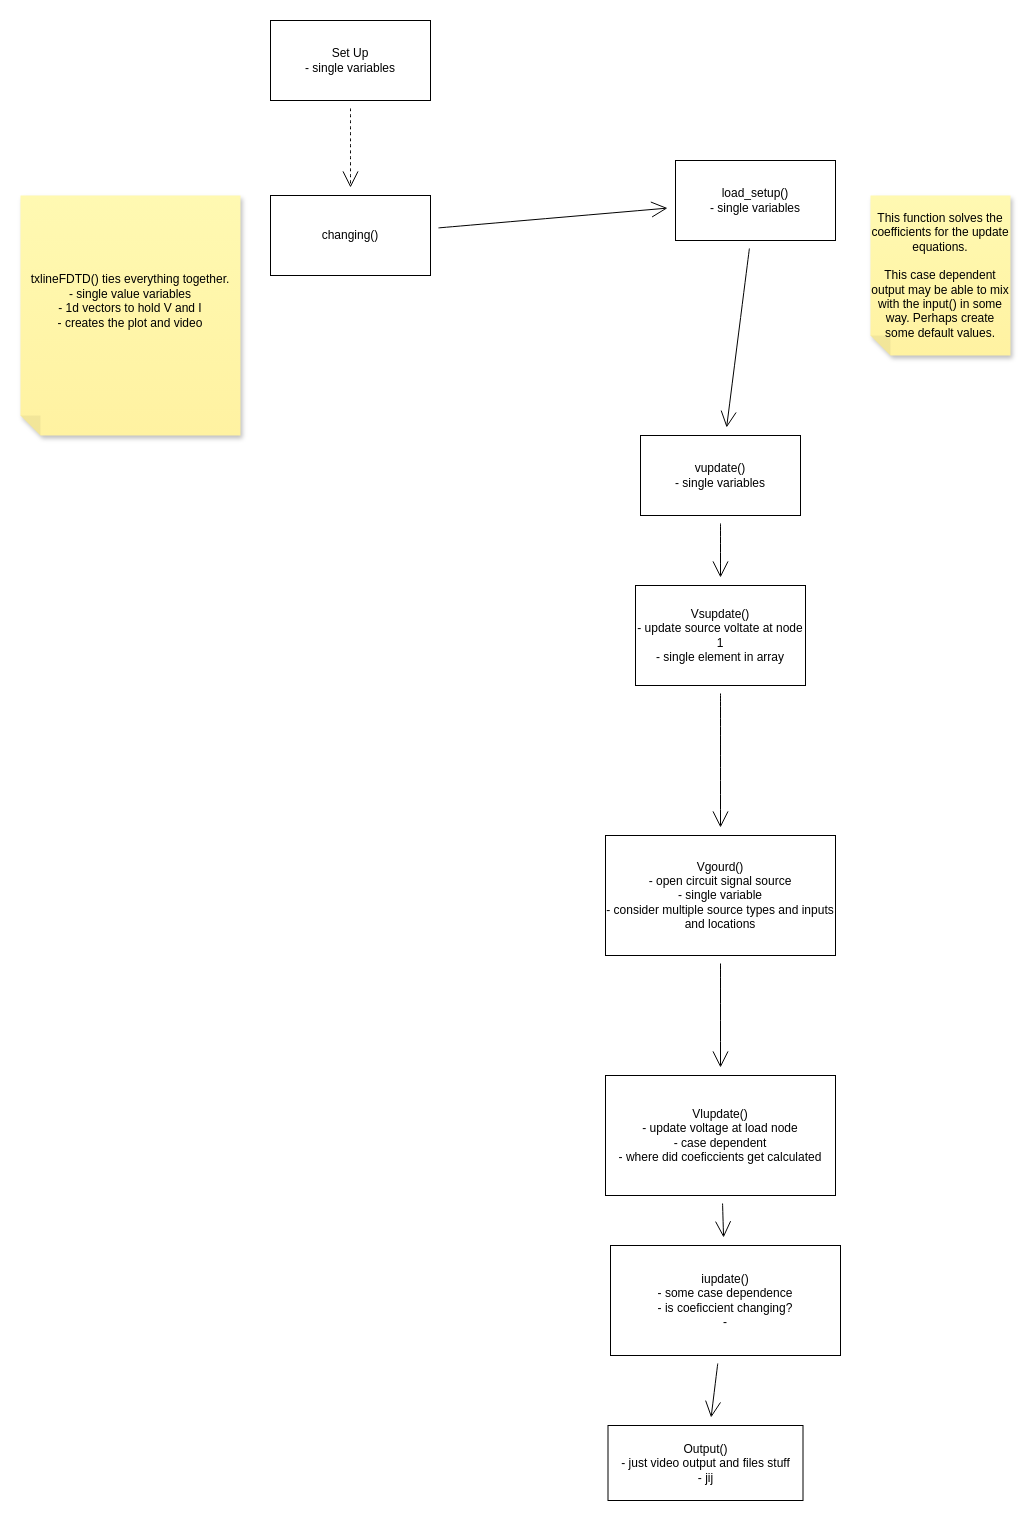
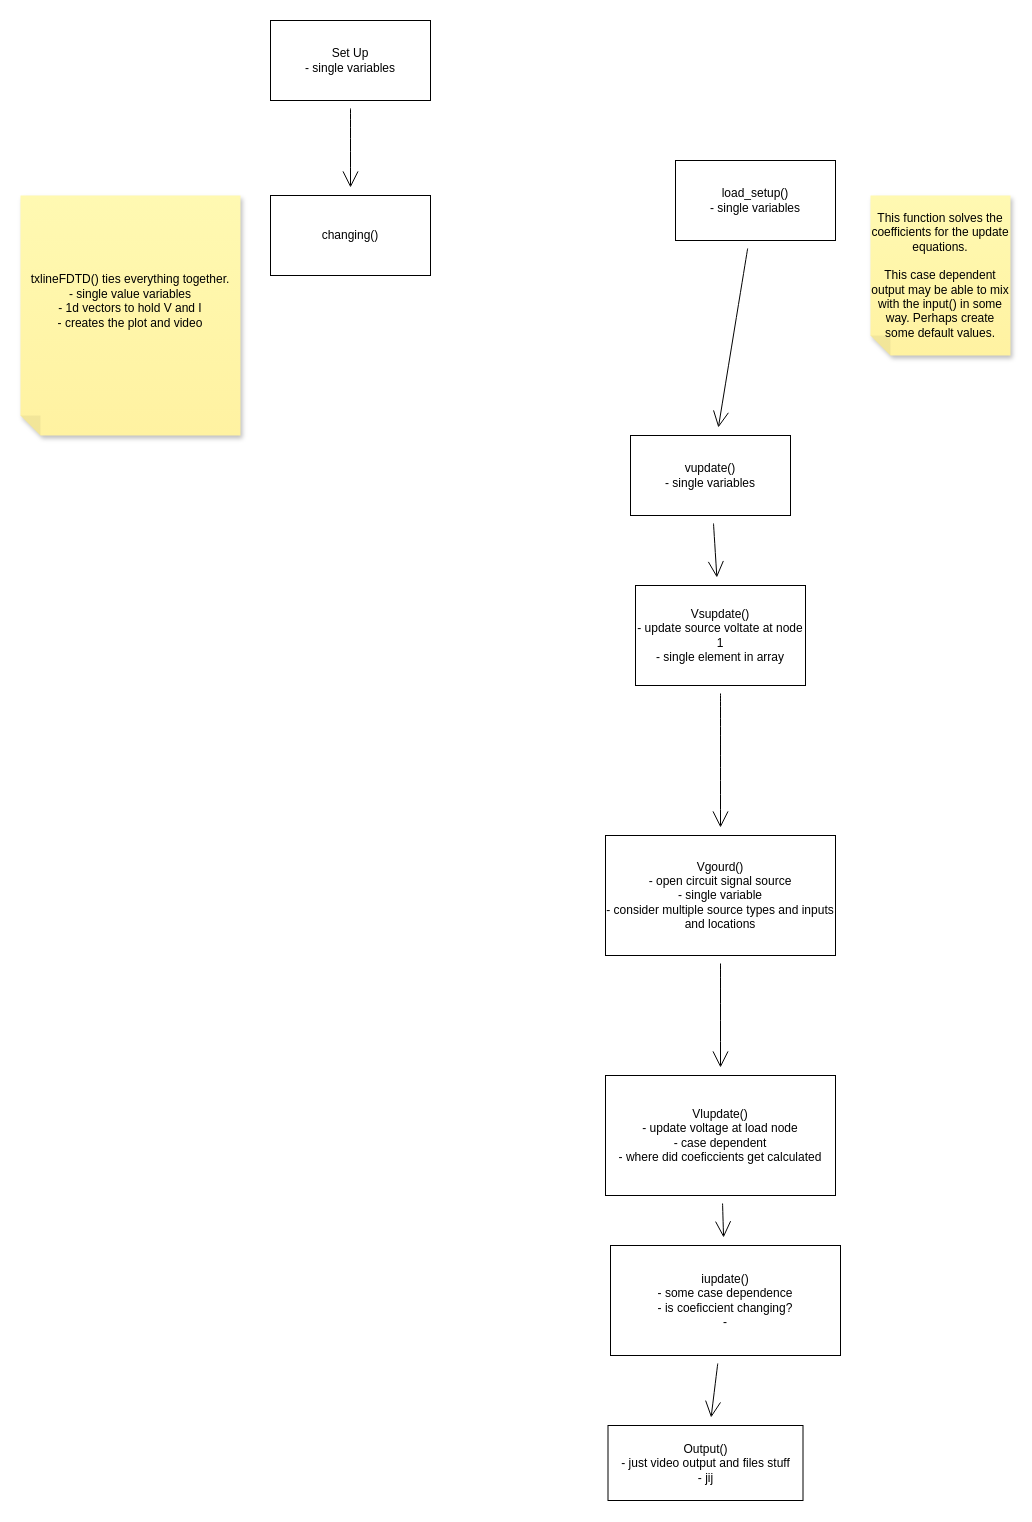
- <mxCell id="2" value="" style="edgeStyle=none;curved=1;rounded=0;orthogonalLoop=1;jettySize=auto;html=1;endArrow=open;startSize=14;endSize=14;sourcePerimeterSpacing=8;targetPerimeterSpacing=8;dashed=1;" edge="1" parent="1" source="3" target="5"><mxGeometry relative="1" as="geometry" /></mxCell>
+ <mxCell id="2" value="" style="edgeStyle=none;curved=1;rounded=0;orthogonalLoop=1;jettySize=auto;html=1;endArrow=open;startSize=14;endSize=14;sourcePerimeterSpacing=8;targetPerimeterSpacing=8;" edge="1" parent="1" source="3" target="5"><mxGeometry relative="1" as="geometry" /></mxCell>
- <mxCell id="4" value="" style="edgeStyle=none;curved=1;rounded=0;orthogonalLoop=1;jettySize=auto;html=1;endArrow=open;startSize=14;endSize=14;sourcePerimeterSpacing=8;targetPerimeterSpacing=8;" edge="1" parent="1" source="5" target="8"><mxGeometry relative="1" as="geometry" /></mxCell>
- <mxCell id="11" value="&lt;div&gt;vupdate()&lt;/div&gt;&lt;div&gt;- single variables&lt;br&gt;&lt;/div&gt;" style="rounded=0;whiteSpace=wrap;html=1;hachureGap=4;" vertex="1" parent="1"><mxGeometry x="640" y="435" width="160" height="80" as="geometry" /></mxCell>
+ <mxCell id="11" value="&lt;div&gt;vupdate()&lt;/div&gt;&lt;div&gt;- single variables&lt;br&gt;&lt;/div&gt;" style="rounded=0;whiteSpace=wrap;html=1;hachureGap=4;" vertex="1" parent="1"><mxGeometry x="630" y="435" width="160" height="80" as="geometry" /></mxCell>
